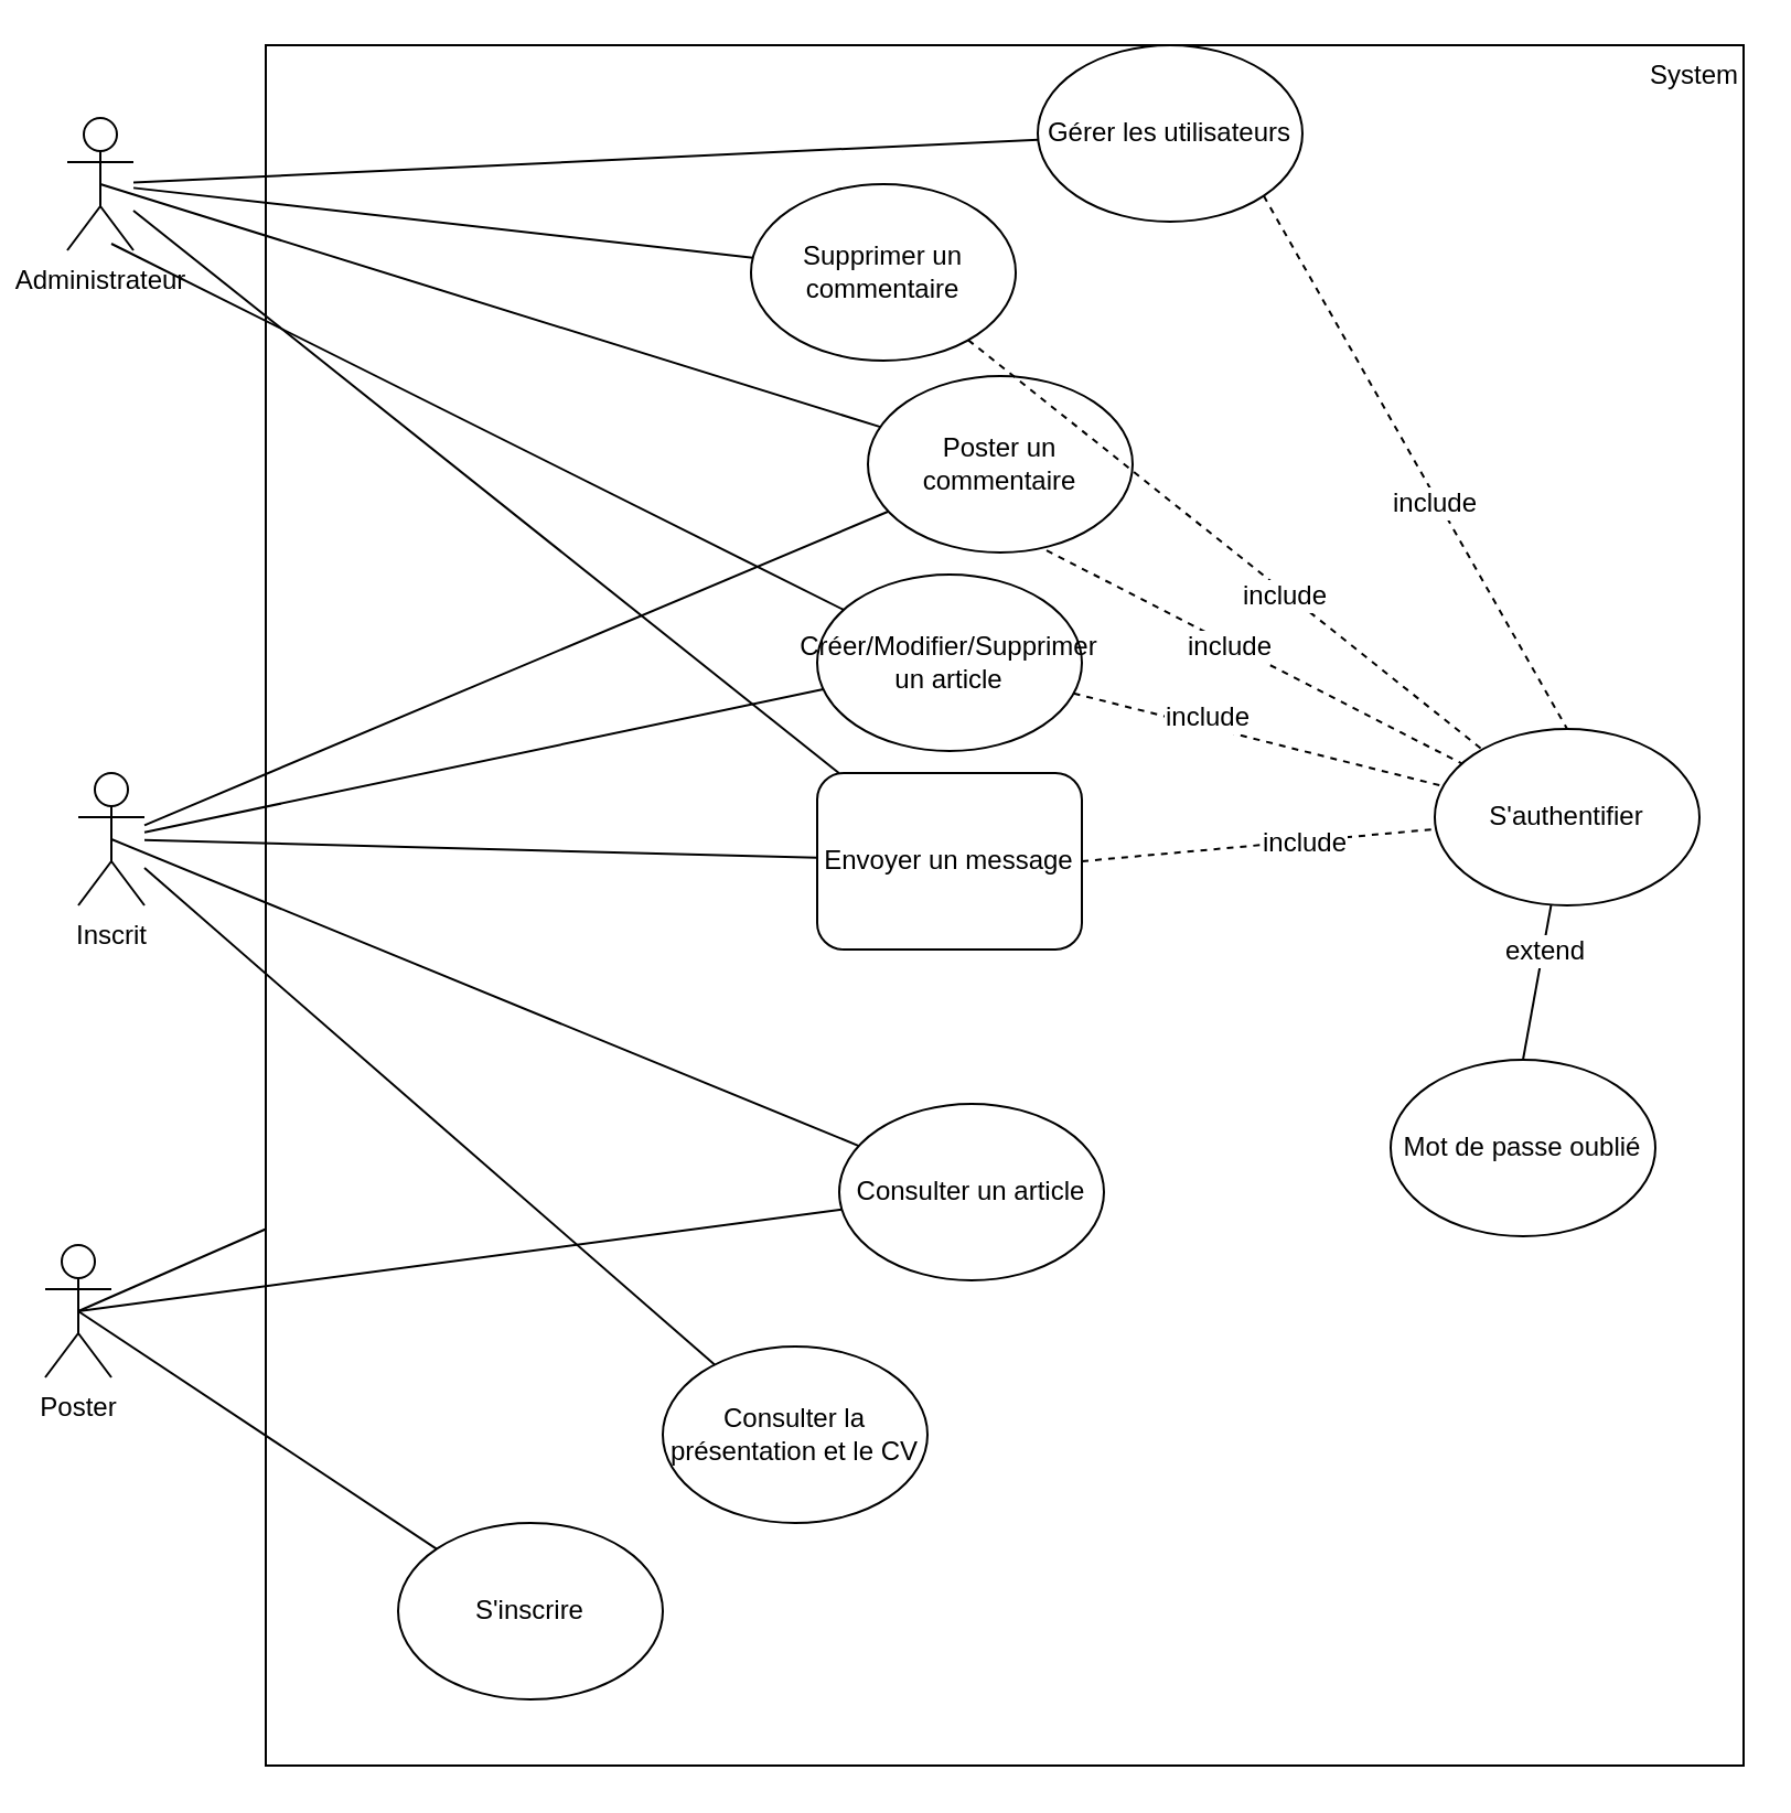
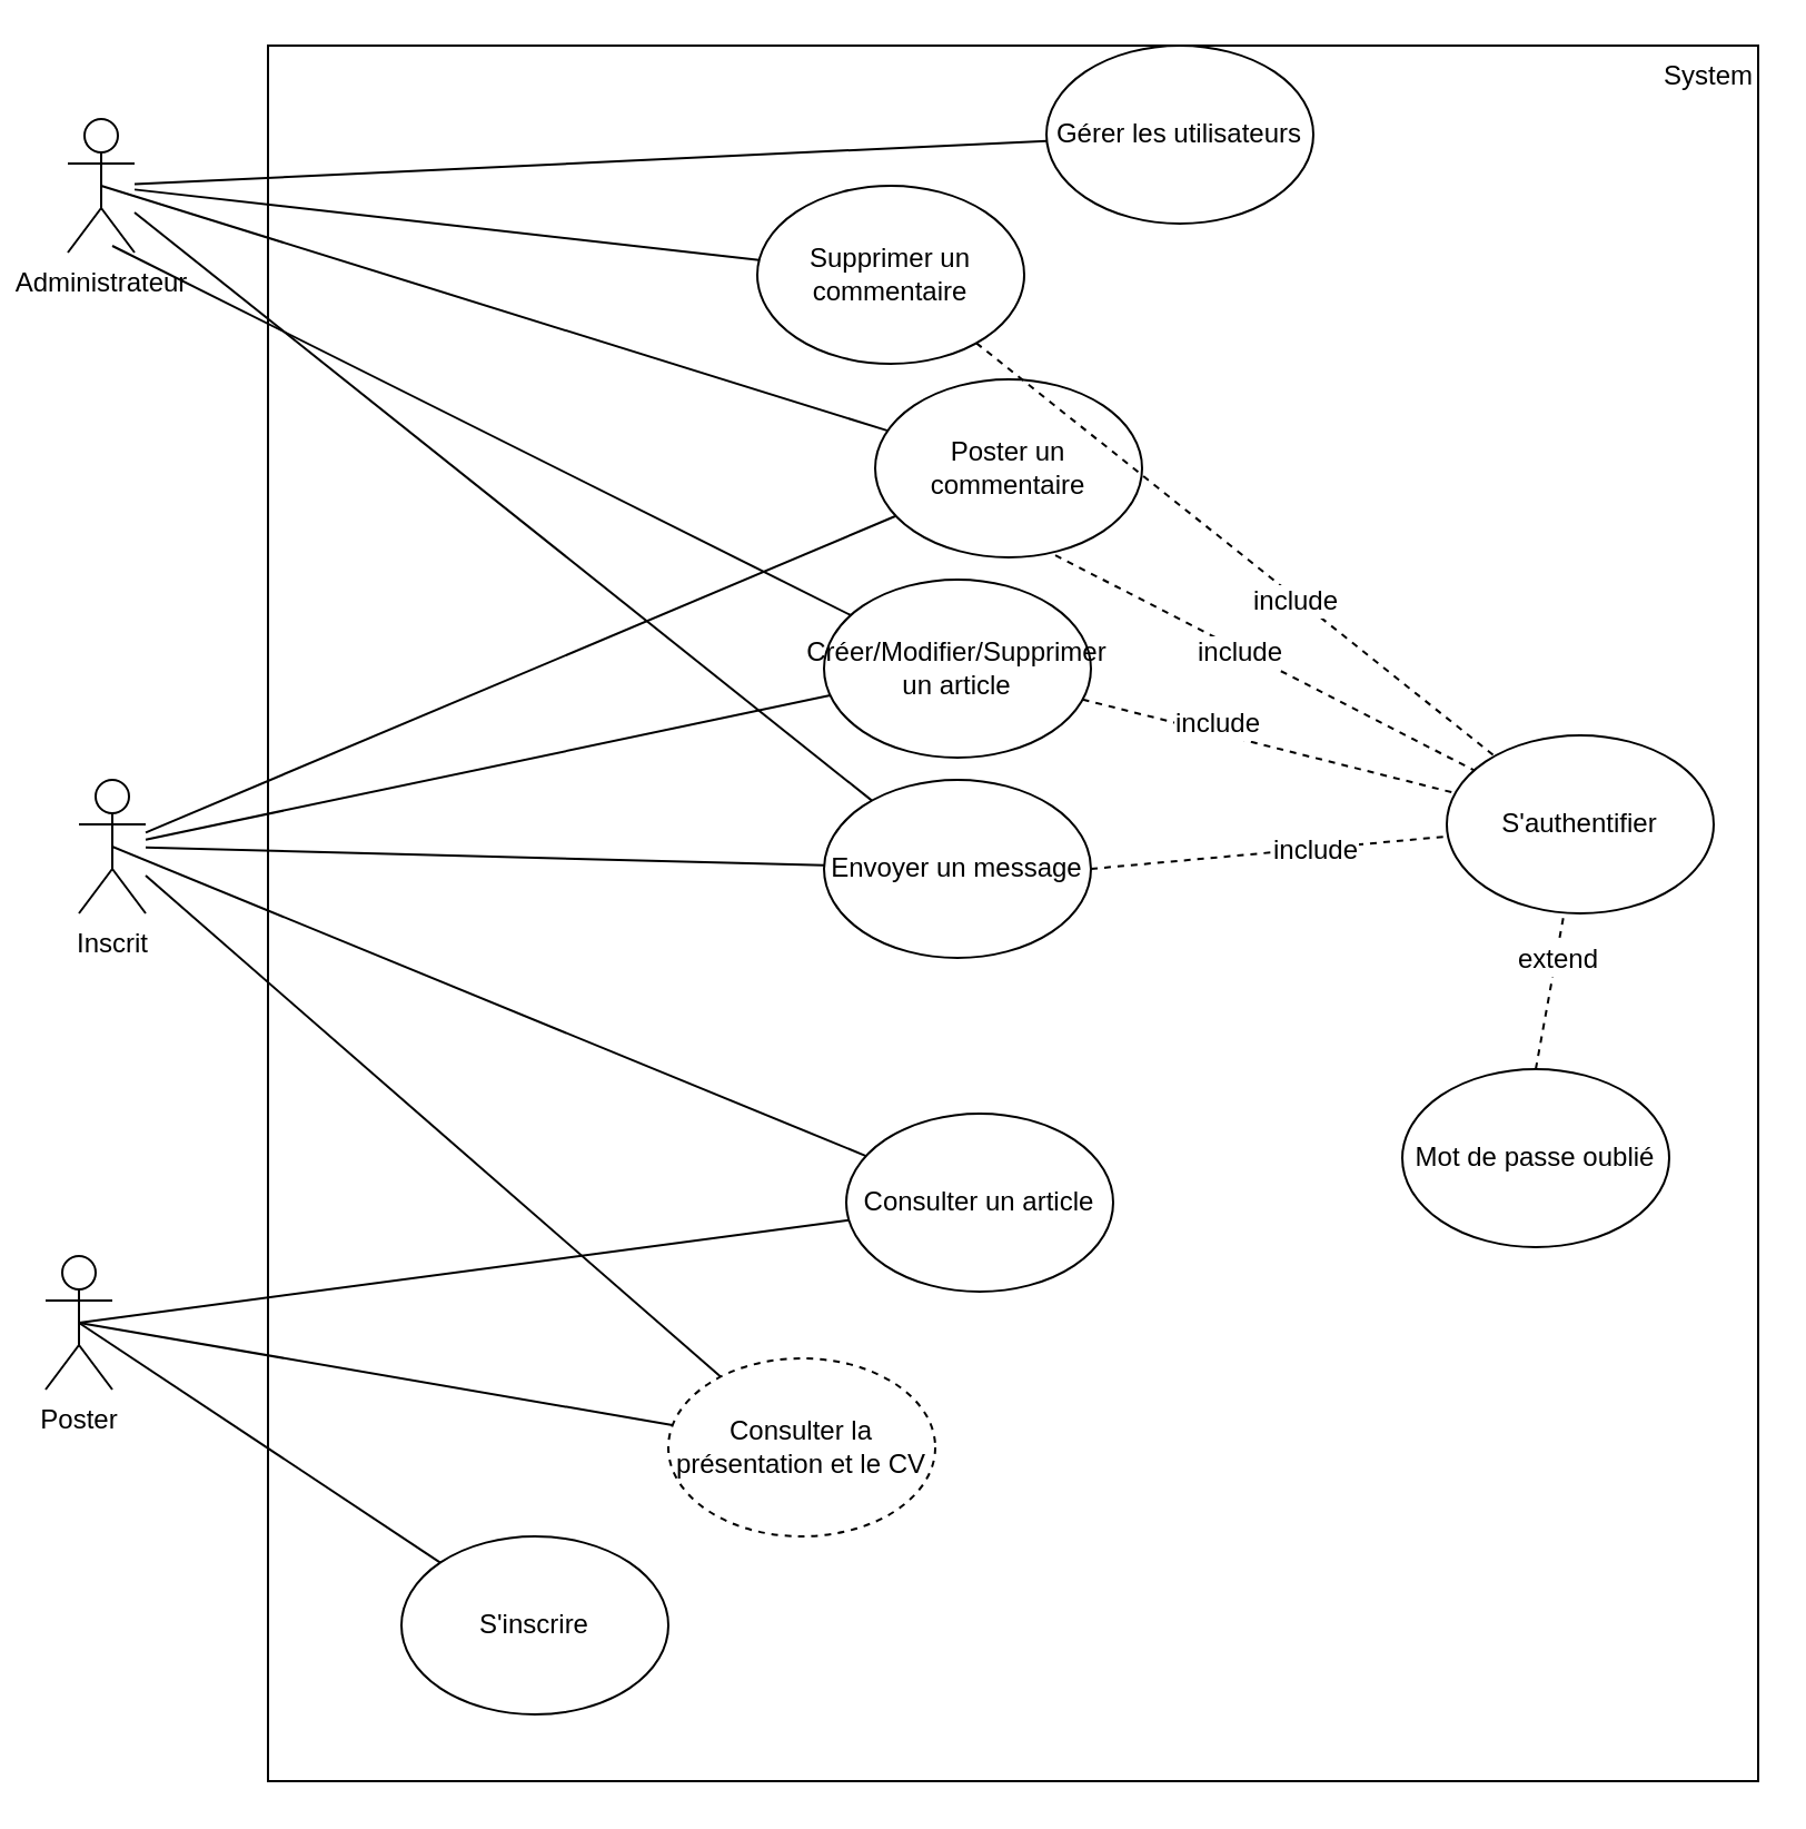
- <mxCell id="28" value="" style="endArrow=none;dashed=1;html=1;exitX=1;exitY=1;exitDx=0;exitDy=0;entryX=0.5;entryY=0;entryDx=0;entryDy=0;" edge="1" parent="1" source="6" target="9"><mxGeometry width="50" height="50" relative="1" as="geometry"><mxPoint x="0" y="870" as="sourcePoint" /><mxPoint x="50" y="820" as="targetPoint" /></mxGeometry></mxCell>
- <mxCell id="29" value="include" style="text;html=1;align=center;verticalAlign=middle;resizable=0;points=[];;labelBackgroundColor=#ffffff;" vertex="1" connectable="0" parent="28"><mxGeometry x="0.141" y="-2" relative="1" as="geometry"><mxPoint as="offset" /></mxGeometry></mxCell>
- <mxCell id="12" value="Envoyer un message" style="whiteSpace=wrap;html=1;rounded=1;" vertex="1" parent="1"><mxGeometry x="370" y="350" width="120" height="80" as="geometry" /></mxCell>
+ <mxCell id="12" value="Envoyer un message" style="ellipse;whiteSpace=wrap;html=1;" vertex="1" parent="1"><mxGeometry x="370" y="350" width="120" height="80" as="geometry" /></mxCell>
- <mxCell id="39" value="" style="endArrow=none;dashed=0;html=1;exitX=0.5;exitY=0;exitDx=0;exitDy=0;" edge="1" parent="1" source="38" target="9"><mxGeometry width="50" height="50" relative="1" as="geometry"><mxPoint x="0" y="870" as="sourcePoint" /><mxPoint x="50" y="820" as="targetPoint" /></mxGeometry></mxCell>
+ <mxCell id="39" value="" style="endArrow=none;dashed=1;html=1;exitX=0.5;exitY=0;exitDx=0;exitDy=0;" edge="1" parent="1" source="38" target="9"><mxGeometry width="50" height="50" relative="1" as="geometry"><mxPoint x="0" y="870" as="sourcePoint" /><mxPoint x="50" y="820" as="targetPoint" /></mxGeometry></mxCell>
- <mxCell id="25" value="" style="endArrow=none;html=1;exitX=0.5;exitY=0.5;exitDx=0;exitDy=0;exitPerimeter=0;" edge="1" parent="1" source="5" target="2"><mxGeometry width="50" height="50" relative="1" as="geometry"><mxPoint x="50" y="690" as="sourcePoint" /><mxPoint x="50" y="820" as="targetPoint" /></mxGeometry></mxCell>
+ <mxCell id="25" value="" style="endArrow=none;html=1;exitX=0.5;exitY=0.5;exitDx=0;exitDy=0;exitPerimeter=0;" edge="1" parent="1" source="5" target="13"><mxGeometry width="50" height="50" relative="1" as="geometry"><mxPoint x="50" y="690" as="sourcePoint" /><mxPoint x="50" y="820" as="targetPoint" /></mxGeometry></mxCell>
- <mxCell id="13" value="Consulter la présentation et le CV" style="ellipse;whiteSpace=wrap;html=1;" vertex="1" parent="1"><mxGeometry x="300" y="610" width="120" height="80" as="geometry" /></mxCell>
+ <mxCell id="13" value="Consulter la présentation et le CV" style="ellipse;whiteSpace=wrap;html=1;dashed=1;" vertex="1" parent="1"><mxGeometry x="300" y="610" width="120" height="80" as="geometry" /></mxCell>
